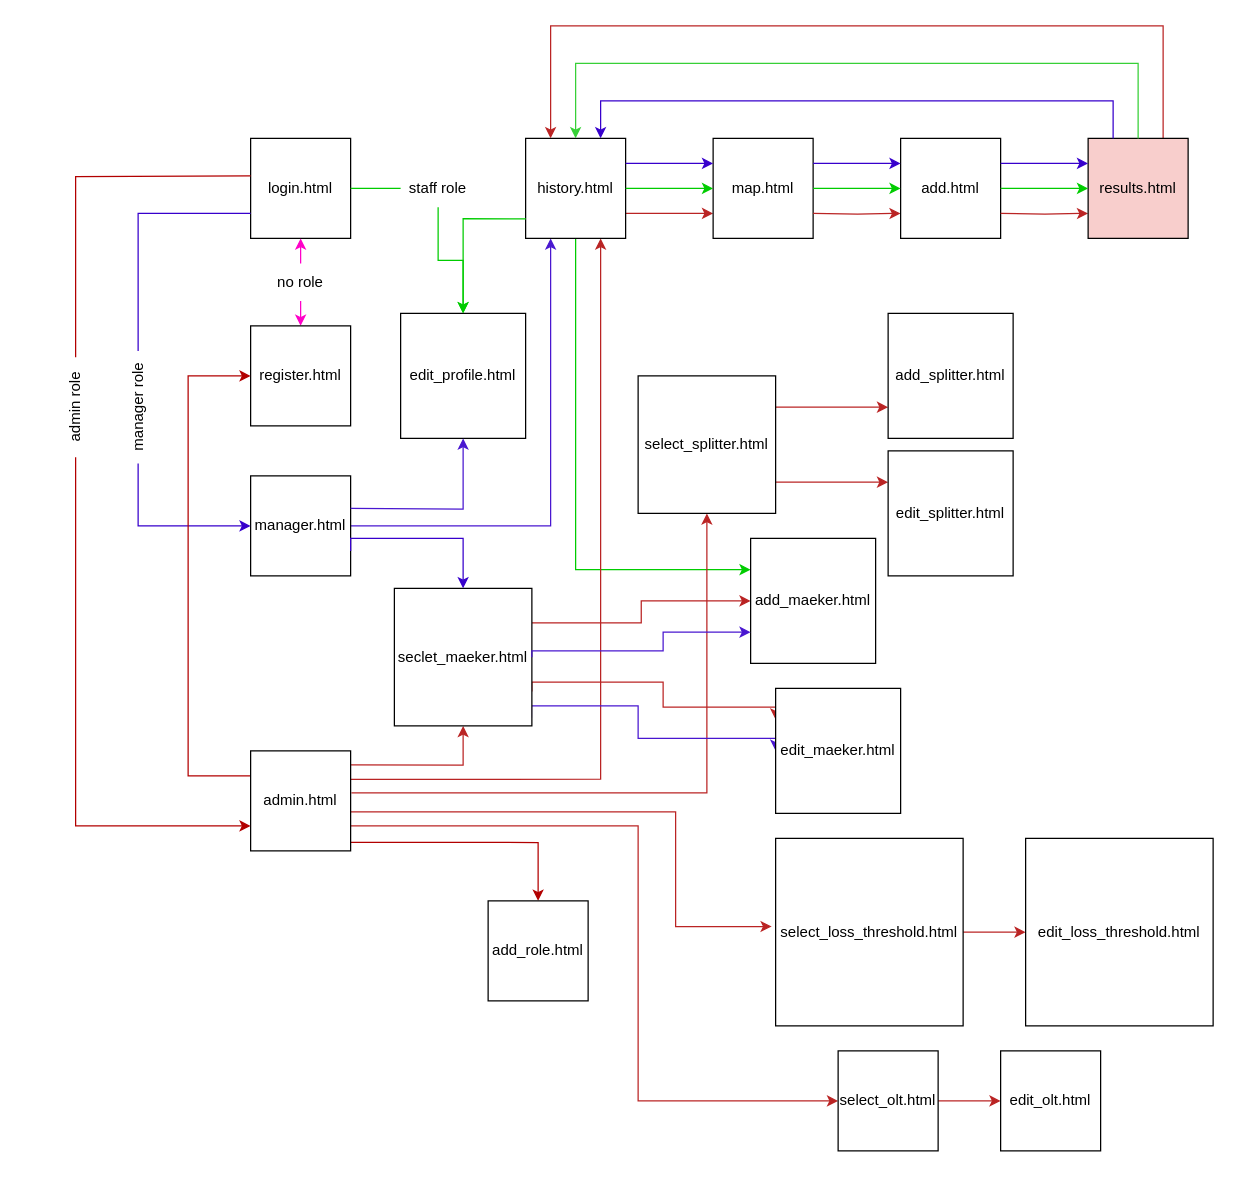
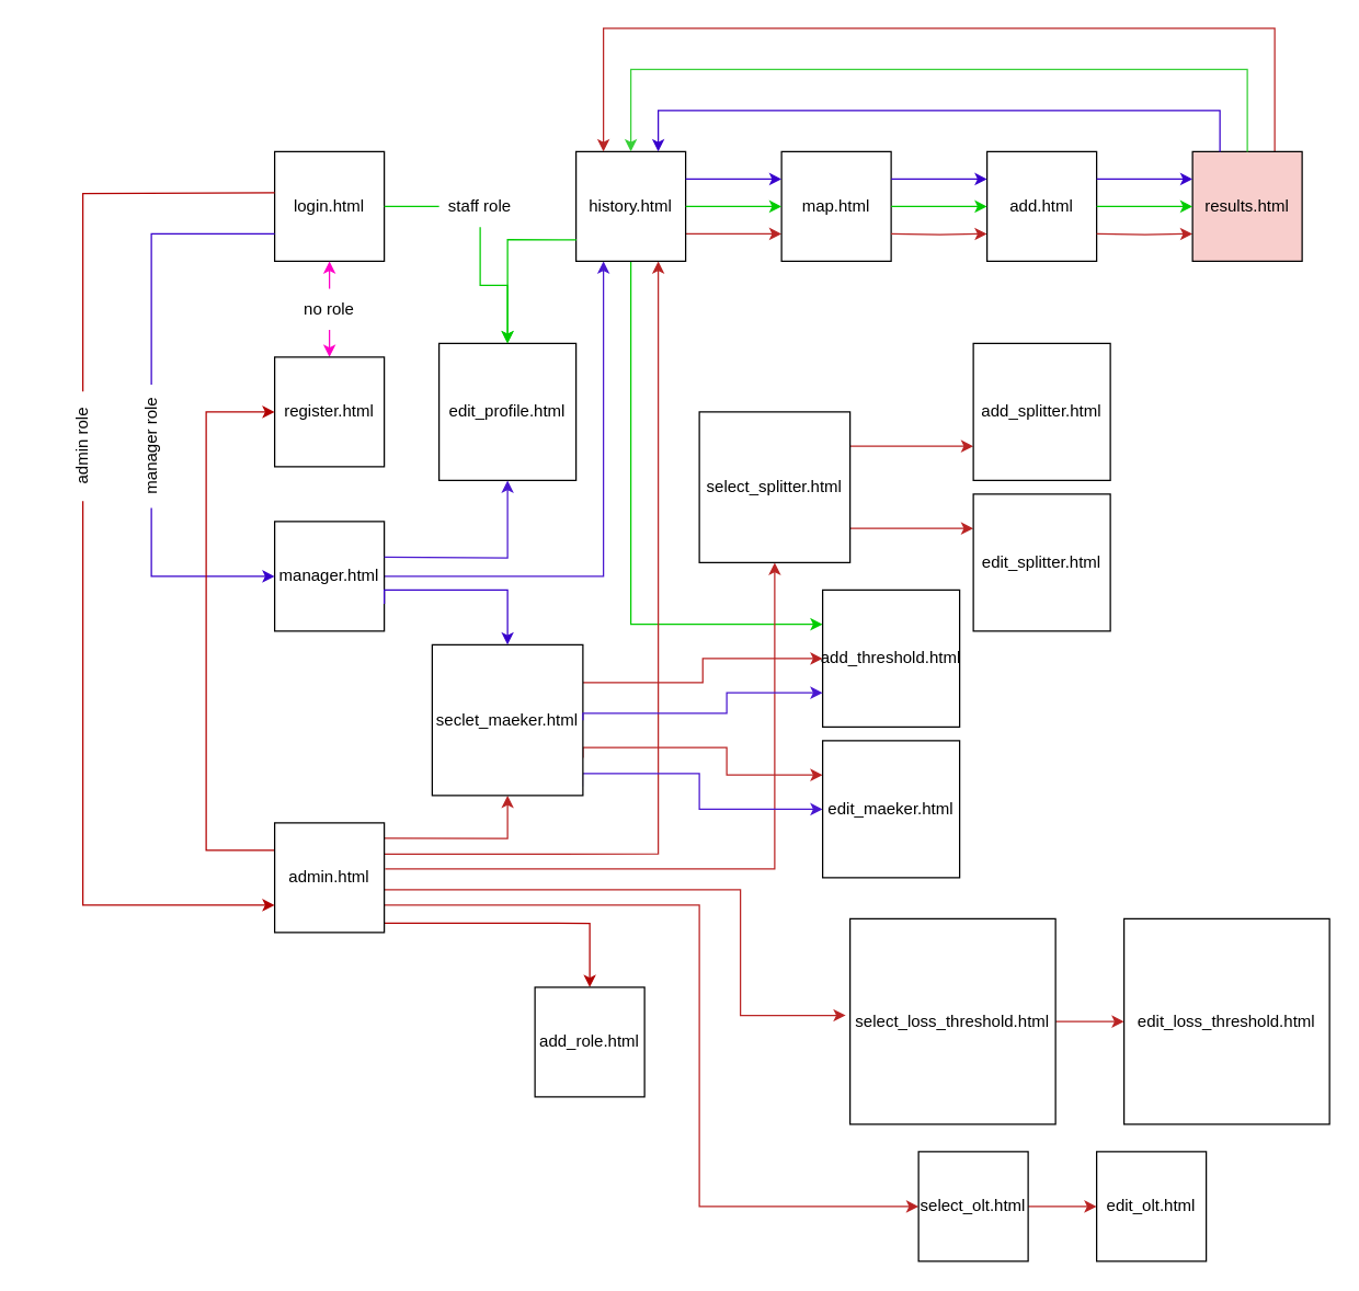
- <mxCell id="63" value="add_maeker.html" style="whiteSpace=wrap;html=1;aspect=fixed;" vertex="1" parent="1"><mxGeometry x="600" y="430" width="100" height="100" as="geometry" /></mxCell>
+ <mxCell id="63" value="add_threshold.html" style="whiteSpace=wrap;html=1;aspect=fixed;" vertex="1" parent="1"><mxGeometry x="600" y="430" width="100" height="100" as="geometry" /></mxCell>
- <mxCell id="64" value="edit_maeker.html" style="whiteSpace=wrap;html=1;aspect=fixed;" vertex="1" parent="1"><mxGeometry x="620" y="550" width="100" height="100" as="geometry" /></mxCell>
+ <mxCell id="64" value="edit_maeker.html" style="whiteSpace=wrap;html=1;aspect=fixed;" vertex="1" parent="1"><mxGeometry x="600" y="540" width="100" height="100" as="geometry" /></mxCell>
